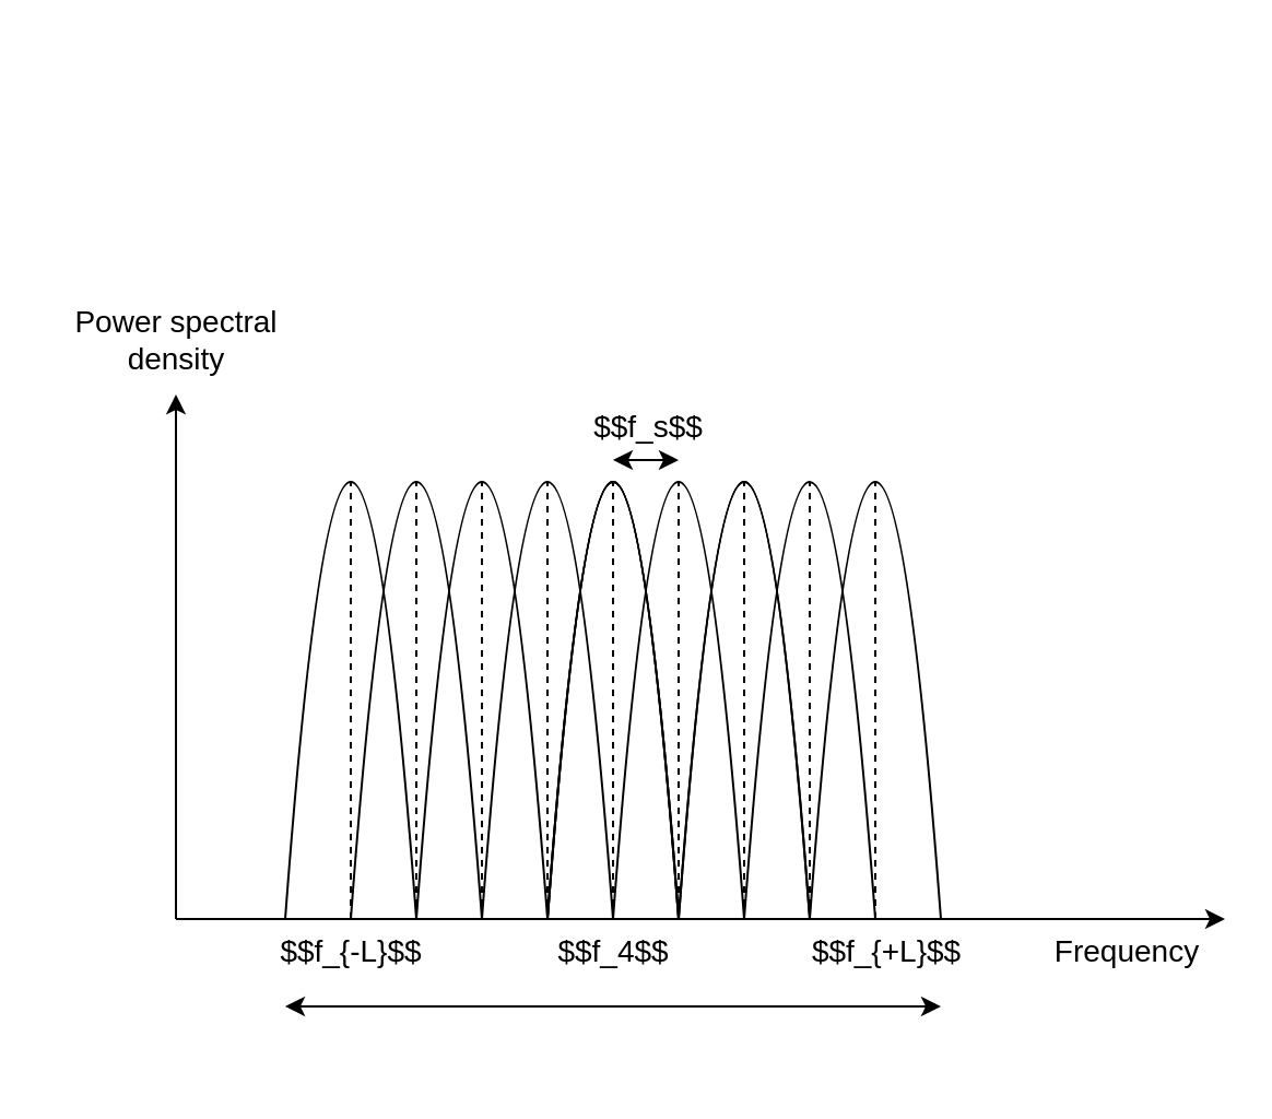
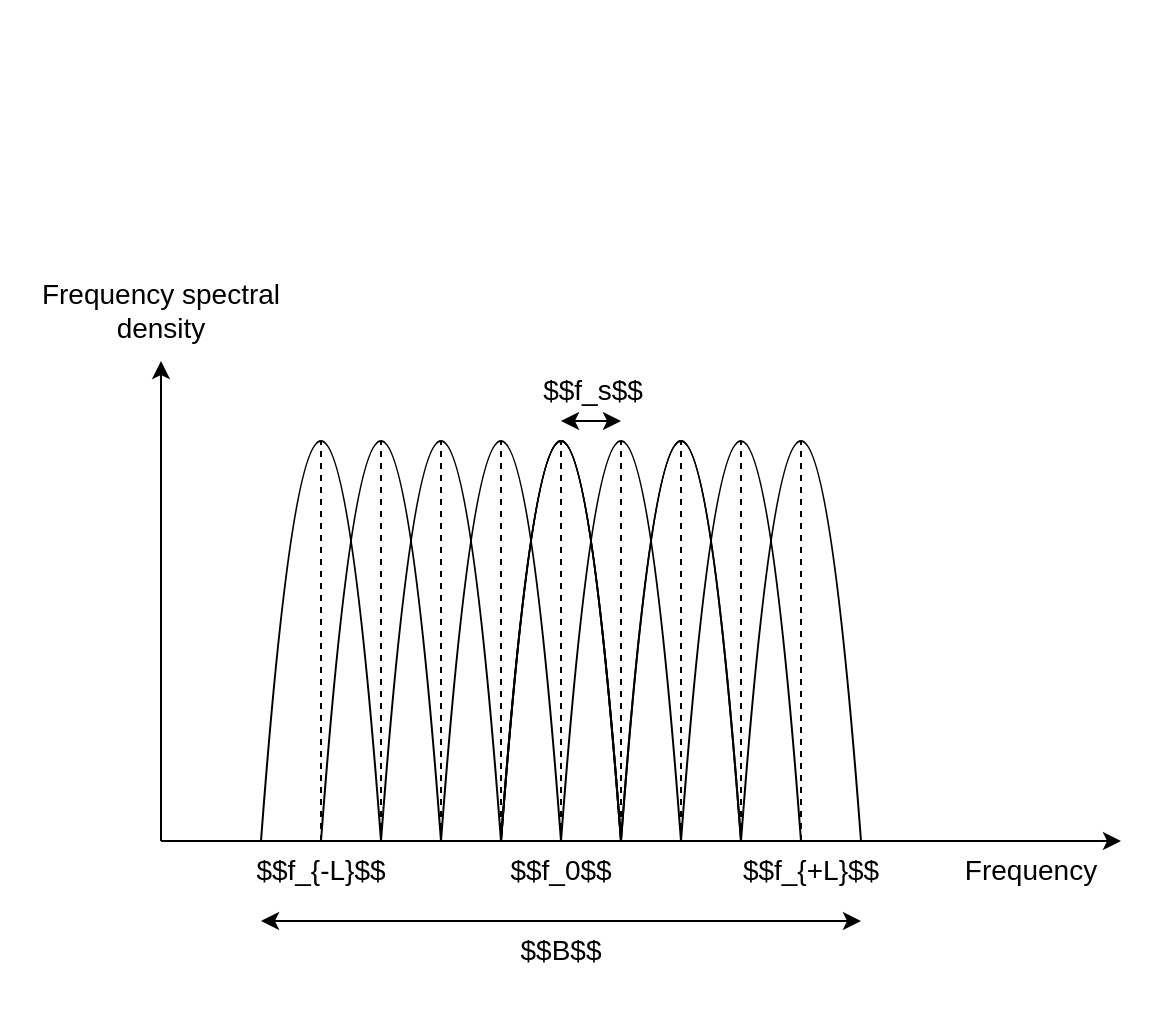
- <mxCell id="10" value="Power spectral&lt;br&gt;density" style="text;html=1;align=center;verticalAlign=middle;resizable=0;points=[];autosize=1;strokeColor=none;fillColor=none;strokeWidth=1;fontSize=14;" parent="1" vertex="1"><mxGeometry x="20" y="130" width="120" height="50" as="geometry" /></mxCell>
+ <mxCell id="10" value="Frequency spectral&lt;br&gt;density" style="text;html=1;align=center;verticalAlign=middle;resizable=0;points=[];autosize=1;strokeColor=none;fillColor=none;strokeWidth=1;fontSize=14;" parent="1" vertex="1"><mxGeometry x="20" y="130" width="120" height="50" as="geometry" /></mxCell>
- <mxCell id="6" value="$$f_4$$" style="text;html=1;align=center;verticalAlign=middle;resizable=0;points=[];autosize=1;strokeColor=none;fillColor=none;strokeWidth=1;fontSize=14;" parent="1" vertex="1"><mxGeometry x="245" y="420" width="70" height="30" as="geometry" /></mxCell>
+ <mxCell id="6" value="$$f_0$$" style="text;html=1;align=center;verticalAlign=middle;resizable=0;points=[];autosize=1;strokeColor=none;fillColor=none;strokeWidth=1;fontSize=14;" parent="1" vertex="1"><mxGeometry x="245" y="420" width="70" height="30" as="geometry" /></mxCell>
+ <mxCell id="8" value="$$B$$" style="text;html=1;align=center;verticalAlign=middle;resizable=0;points=[];autosize=1;strokeColor=none;fillColor=none;strokeWidth=1;fontSize=14;" parent="1" vertex="1"><mxGeometry x="250" y="460" width="60" height="30" as="geometry" /></mxCell>
